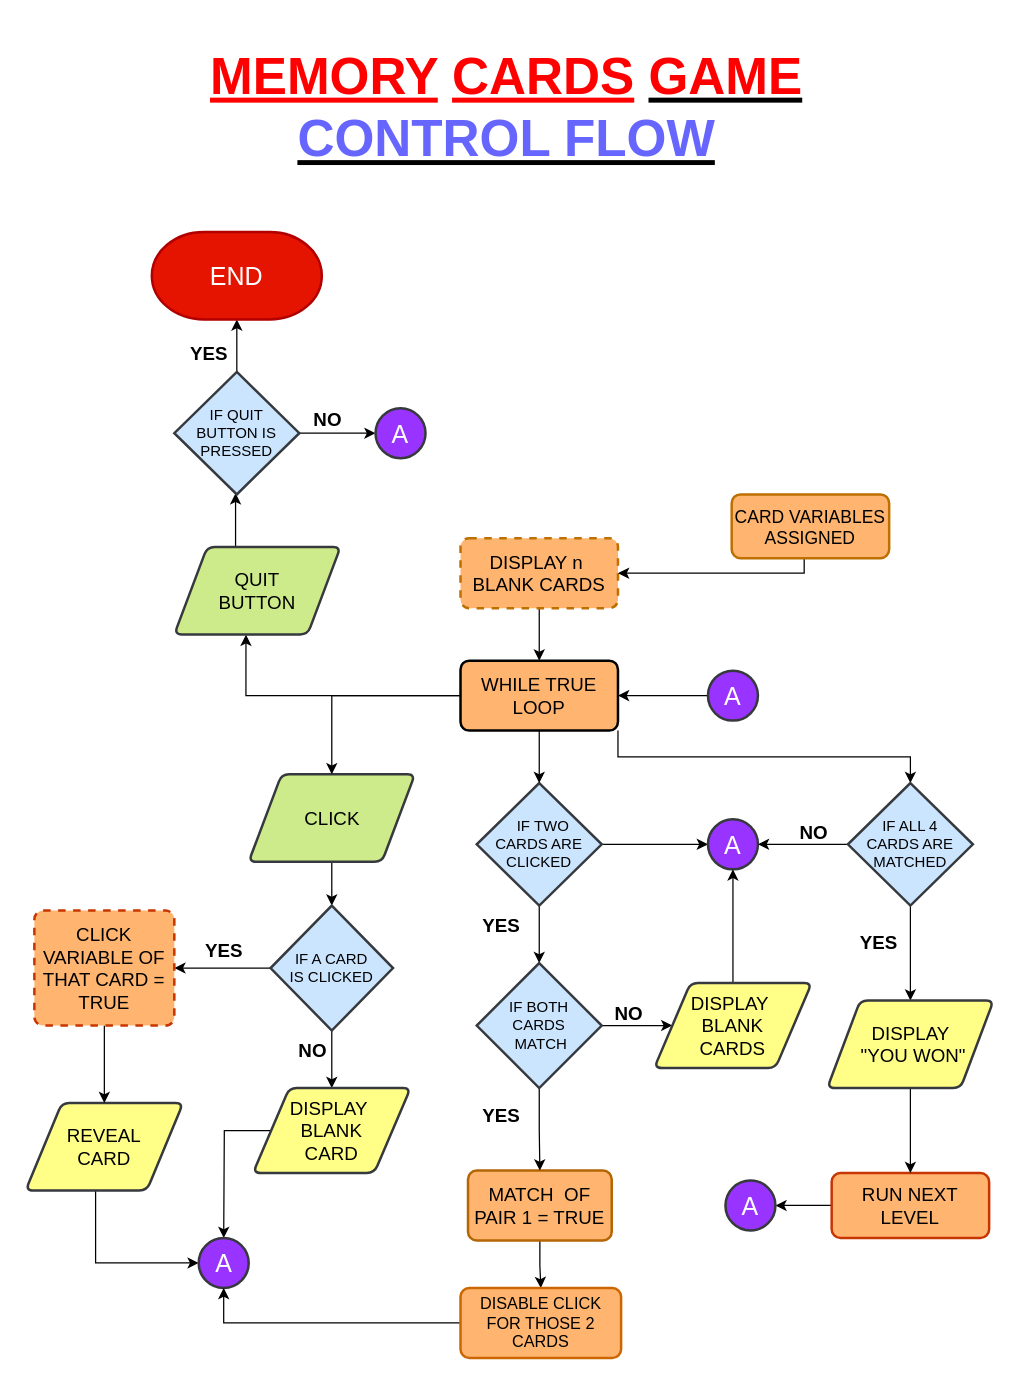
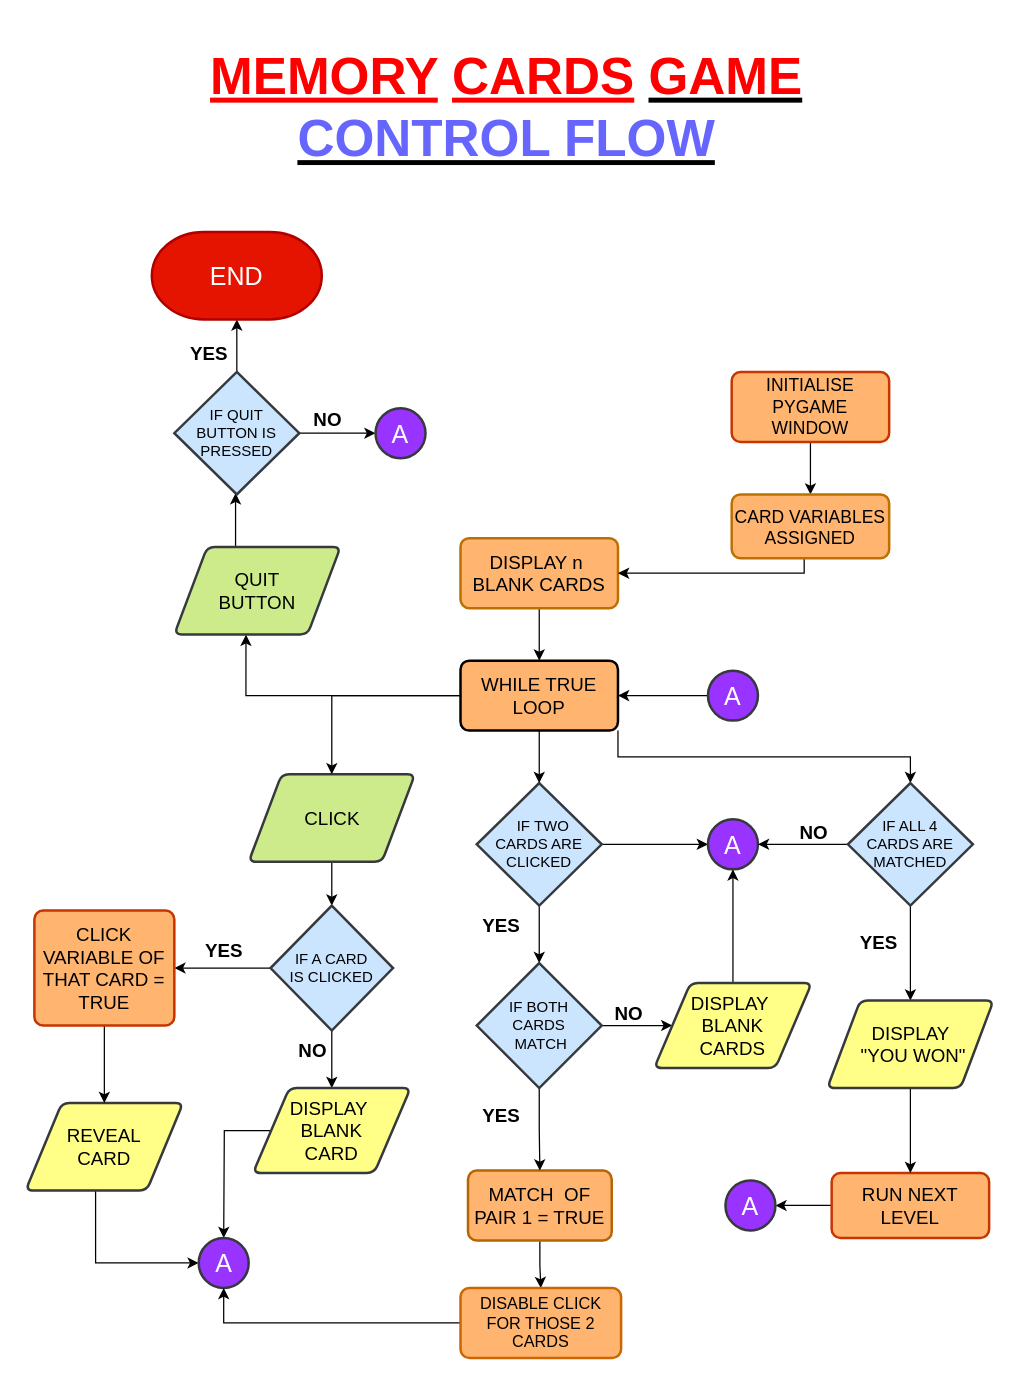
+ <mxCell id="5" value="&lt;font style=&quot;font-size: 14px&quot;&gt;INITIALISE PYGAME WINDOW&lt;/font&gt;" style="rounded=1;whiteSpace=wrap;html=1;absoluteArcSize=1;arcSize=14;strokeWidth=2;strokeColor=#C73500;fontColor=#000000;fillColor=#FFB570;" vertex="1" parent="1"><mxGeometry x="585" y="297" width="126" height="56" as="geometry" /></mxCell>
+ <mxCell id="4" value="" style="edgeStyle=orthogonalEdgeStyle;rounded=0;orthogonalLoop=1;jettySize=auto;html=1;" edge="1" parent="1" source="5" target="21"><mxGeometry relative="1" as="geometry" /></mxCell>
- <mxCell id="7" value="&lt;font style=&quot;font-size: 15px&quot;&gt;DISPLAY n&amp;nbsp; BLANK CARDS&lt;/font&gt;" style="rounded=1;whiteSpace=wrap;html=1;absoluteArcSize=1;arcSize=14;strokeWidth=2;strokeColor=#BD7000;fontColor=#000000;fillColor=#FFB570;dashed=1;" vertex="1" parent="1"><mxGeometry x="368" y="430" width="126" height="56" as="geometry" /></mxCell>
+ <mxCell id="7" value="&lt;font style=&quot;font-size: 15px&quot;&gt;DISPLAY n&amp;nbsp; BLANK CARDS&lt;/font&gt;" style="rounded=1;whiteSpace=wrap;html=1;absoluteArcSize=1;arcSize=14;strokeWidth=2;strokeColor=#BD7000;fontColor=#000000;fillColor=#FFB570;" vertex="1" parent="1"><mxGeometry x="368" y="430" width="126" height="56" as="geometry" /></mxCell>
- <mxCell id="16" value="&lt;font style=&quot;font-size: 15px&quot;&gt;CLICK VARIABLE OF THAT CARD = TRUE&lt;/font&gt;" style="rounded=1;whiteSpace=wrap;html=1;absoluteArcSize=1;arcSize=14;strokeWidth=2;strokeColor=#C73500;fontColor=#000000;fillColor=#FFB570;dashed=1;" vertex="1" parent="1"><mxGeometry x="27" y="728" width="112" height="92" as="geometry" /></mxCell>
+ <mxCell id="16" value="&lt;font style=&quot;font-size: 15px&quot;&gt;CLICK VARIABLE OF THAT CARD = TRUE&lt;/font&gt;" style="rounded=1;whiteSpace=wrap;html=1;absoluteArcSize=1;arcSize=14;strokeWidth=2;strokeColor=#C73500;fontColor=#000000;fillColor=#FFB570;" vertex="1" parent="1"><mxGeometry x="27" y="728" width="112" height="92" as="geometry" /></mxCell>
